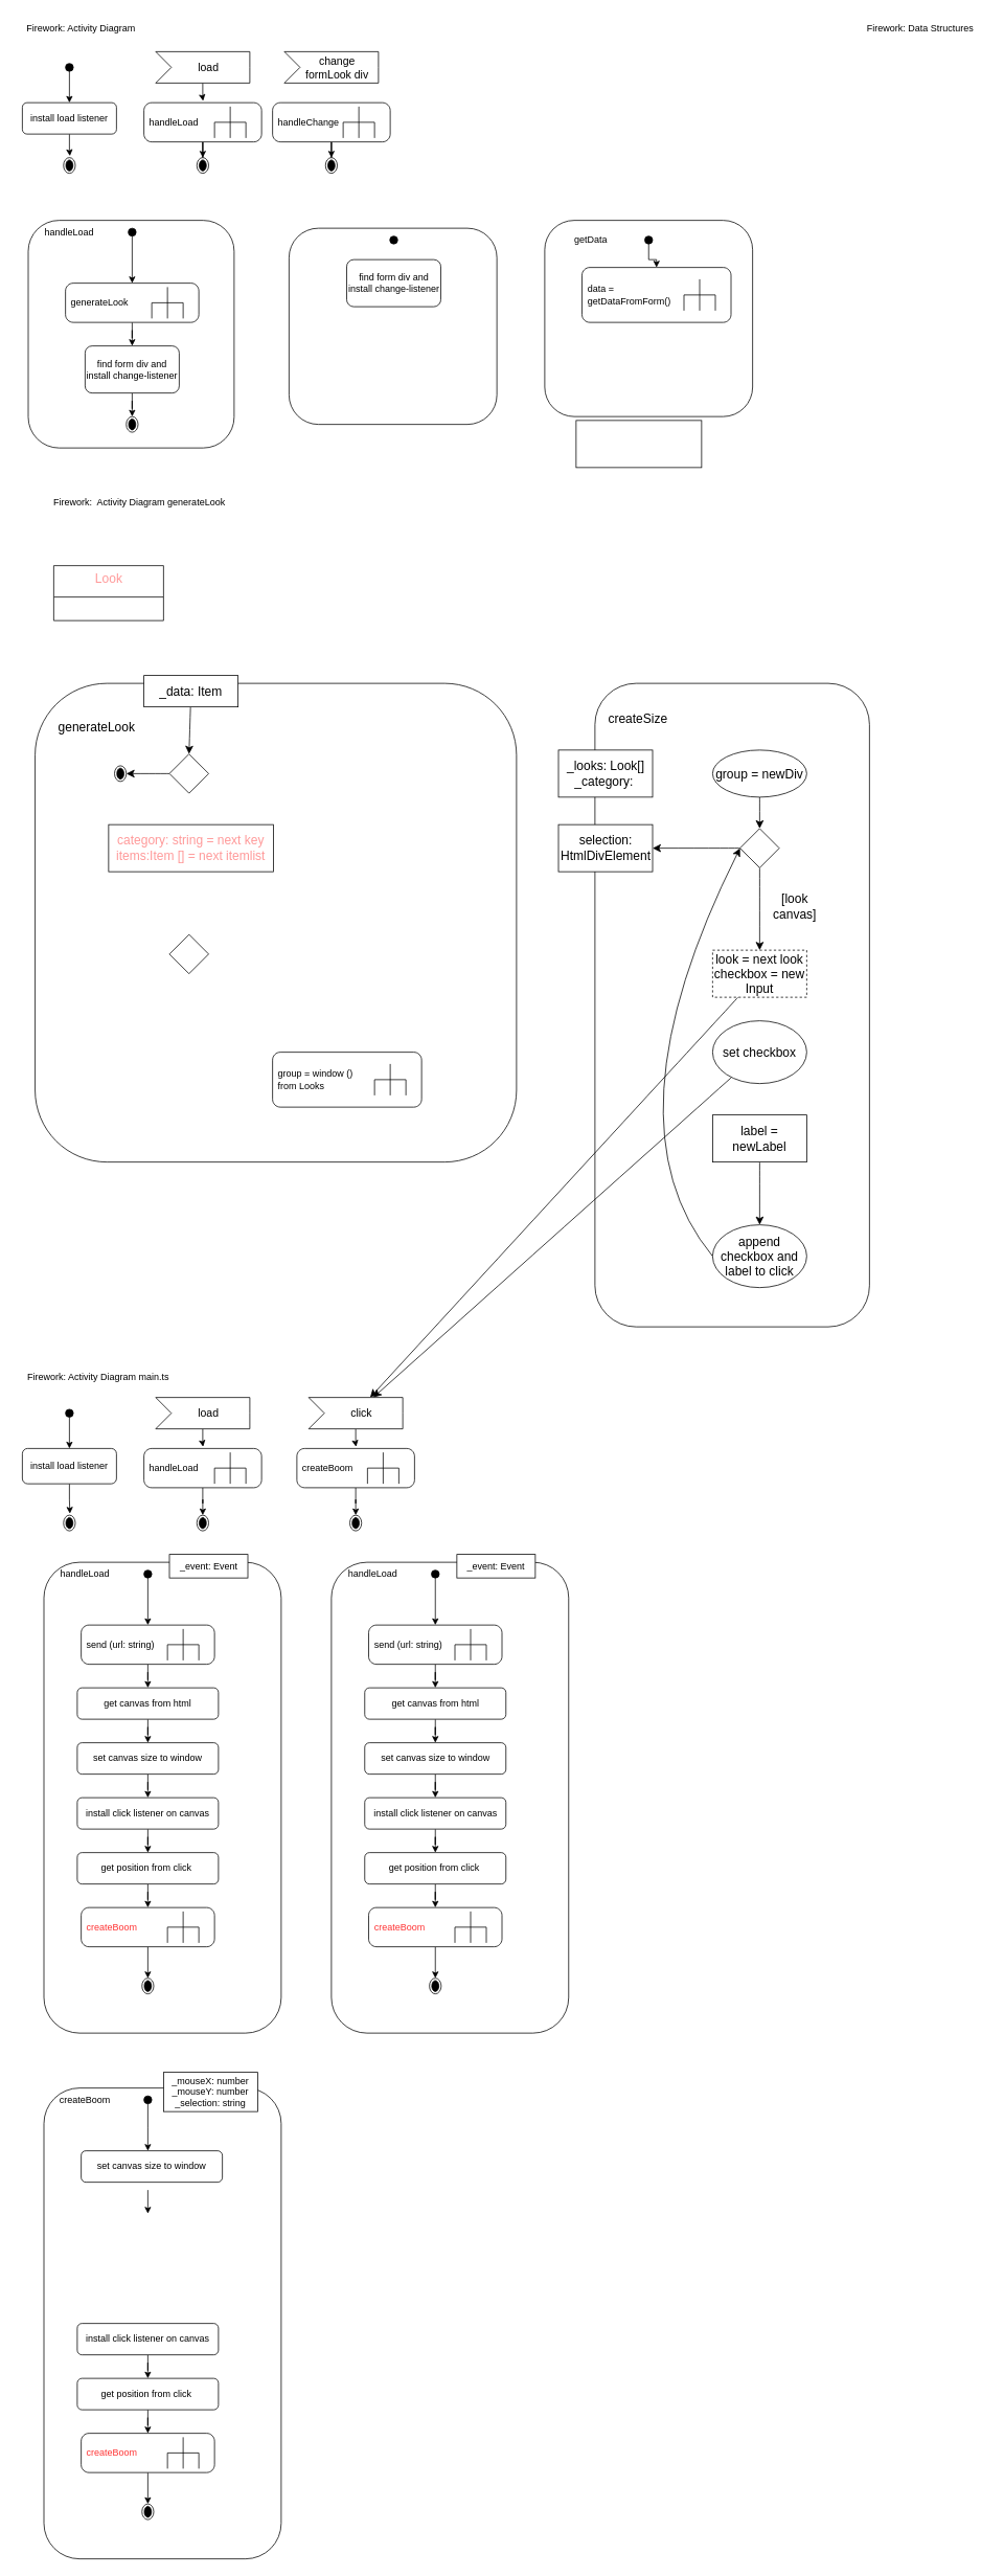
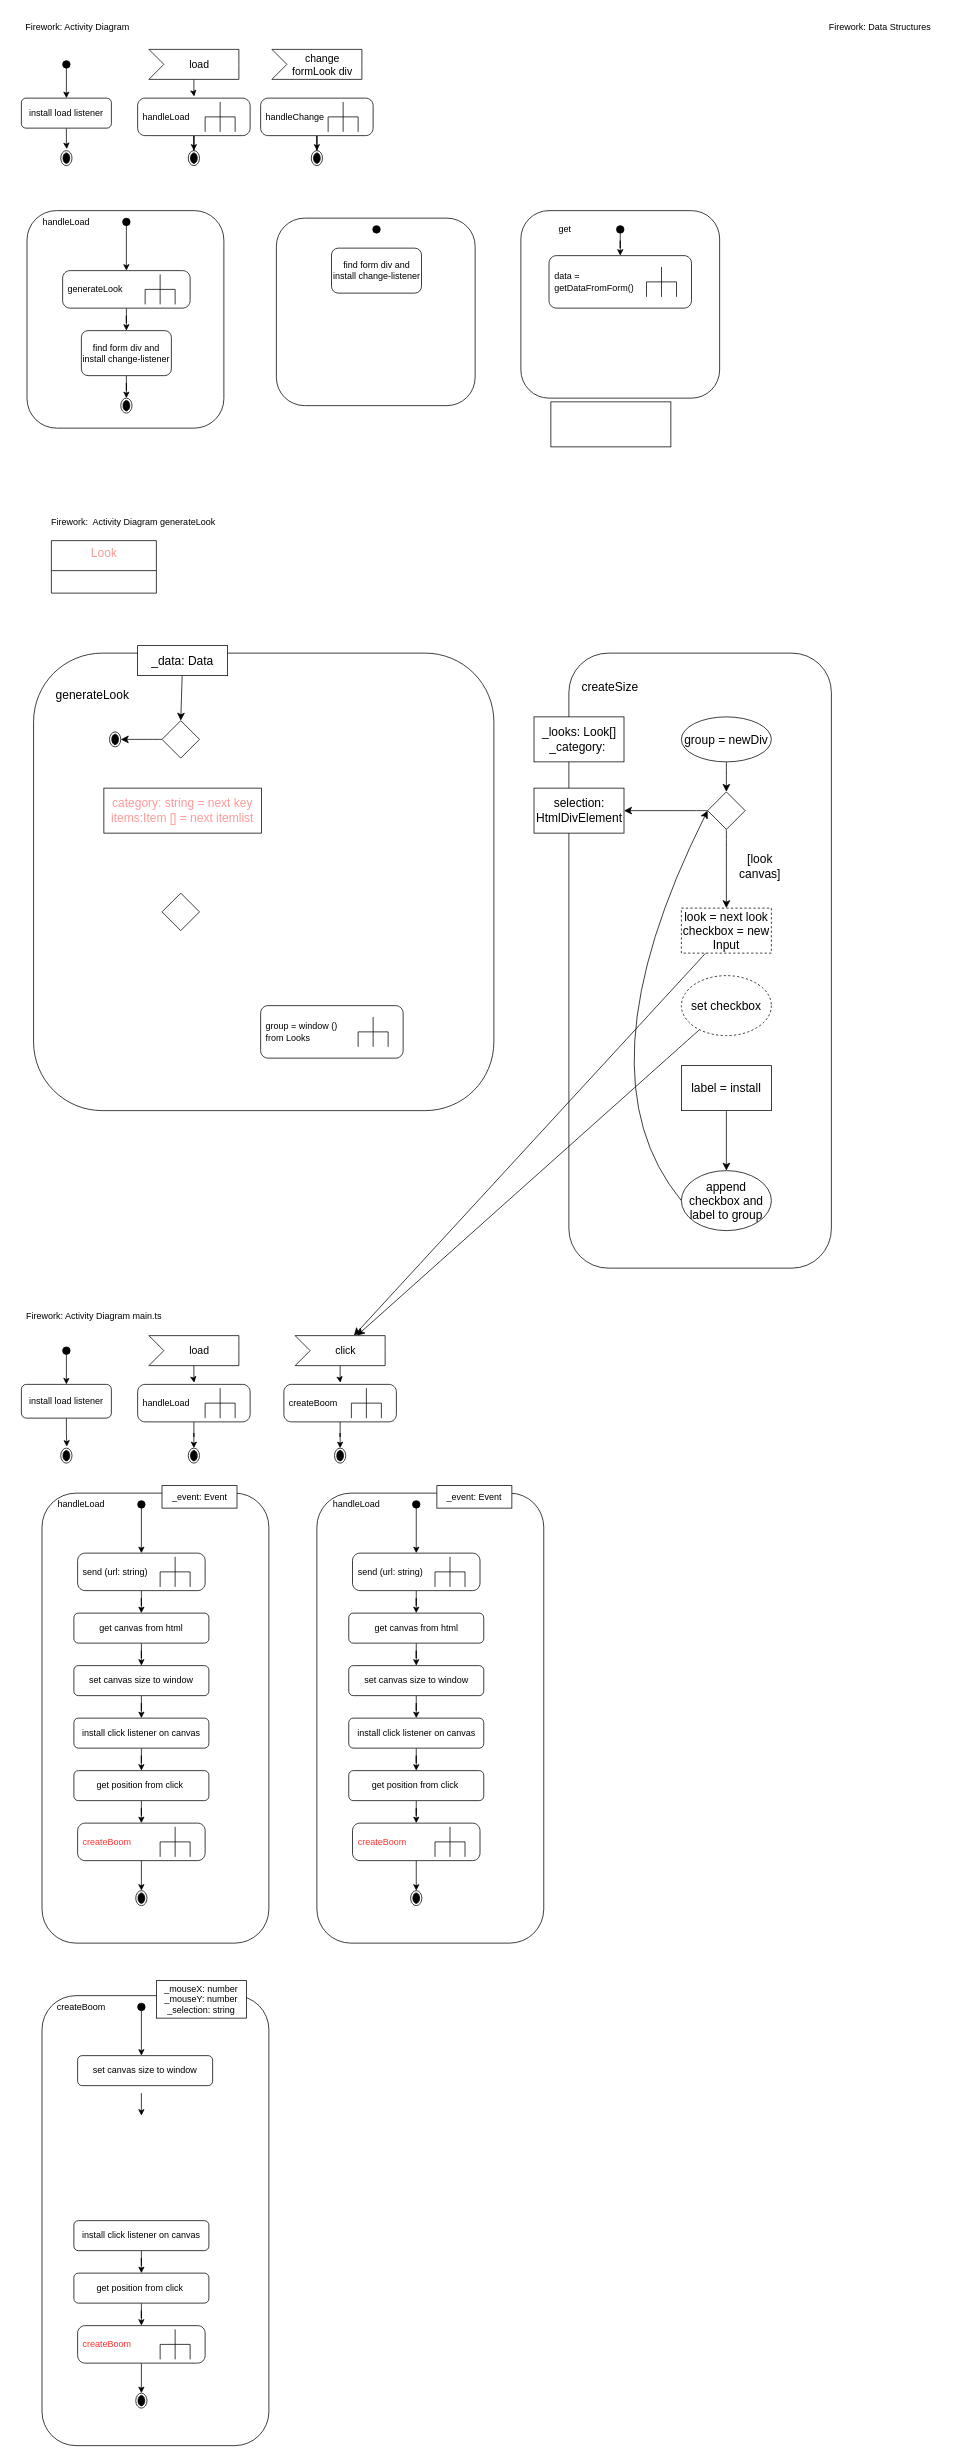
- <mxCell id="28" value="getData" style="text;html=1;strokeColor=none;fillColor=none;align=center;verticalAlign=middle;whiteSpace=wrap;rounded=0;" parent="1" vertex="1"><mxGeometry x="723" y="290" width="60" height="30" as="geometry" /></mxCell>
+ <mxCell id="28" value="get" style="text;html=1;strokeColor=none;fillColor=none;align=center;verticalAlign=middle;whiteSpace=wrap;rounded=0;" parent="1" vertex="1"><mxGeometry x="723" y="290" width="60" height="30" as="geometry" /></mxCell>
- <mxCell id="32" value="data = &lt;br&gt;getDataFromForm()" style="shape=mxgraph.uml25.behaviorAction;html=1;rounded=1;absoluteArcSize=1;arcSize=10;align=left;spacingLeft=5;" parent="1" vertex="1"><mxGeometry x="741.5" y="340" width="190" height="70" as="geometry" /></mxCell>
+ <mxCell id="32" value="data = &lt;br&gt;getDataFromForm()" style="shape=mxgraph.uml25.behaviorAction;html=1;rounded=1;absoluteArcSize=1;arcSize=10;align=left;spacingLeft=5;" parent="1" vertex="1"><mxGeometry x="731.5" y="340" width="190" height="70" as="geometry" /></mxCell>
- <mxCell id="37" value="Firework:&amp;nbsp; Activity Diagram generateLook" style="text;html=1;strokeColor=none;fillColor=none;align=center;verticalAlign=middle;whiteSpace=wrap;rounded=0;" parent="1" vertex="1"><mxGeometry x="35.5" y="625" width="282.5" height="30" as="geometry" /></mxCell>
+ <mxCell id="37" value="Firework:&amp;nbsp; Activity Diagram generateLook" style="text;html=1;strokeColor=none;fillColor=none;align=center;verticalAlign=middle;whiteSpace=wrap;rounded=0;" parent="1" vertex="1"><mxGeometry x="35.5" y="680" width="282.5" height="30" as="geometry" /></mxCell>
- <mxCell id="40" value="_data: Item" style="rounded=0;whiteSpace=wrap;html=1;fontSize=16;" parent="1" vertex="1"><mxGeometry x="183" y="860" width="120" height="40" as="geometry" /></mxCell>
+ <mxCell id="40" value="_data: Data" style="rounded=0;whiteSpace=wrap;html=1;fontSize=16;" parent="1" vertex="1"><mxGeometry x="183" y="860" width="120" height="40" as="geometry" /></mxCell>
- <mxCell id="63" value="set checkbox" style="ellipse;whiteSpace=wrap;html=1;fontSize=16;fontColor=#000000;" parent="1" vertex="1"><mxGeometry x="908" y="1300" width="120" height="80" as="geometry" /></mxCell>
+ <mxCell id="63" value="set checkbox" style="ellipse;whiteSpace=wrap;html=1;fontSize=16;fontColor=#000000;dashed=1;" parent="1" vertex="1"><mxGeometry x="908" y="1300" width="120" height="80" as="geometry" /></mxCell>
- <mxCell id="61" value="label = newLabel" style="rounded=0;whiteSpace=wrap;html=1;fontSize=16;fontColor=#000000;" parent="1" vertex="1"><mxGeometry x="908" y="1420" width="120" height="60" as="geometry" /></mxCell>
+ <mxCell id="61" value="label = install" style="rounded=0;whiteSpace=wrap;html=1;fontSize=16;fontColor=#000000;" parent="1" vertex="1"><mxGeometry x="908" y="1420" width="120" height="60" as="geometry" /></mxCell>
- <mxCell id="65" value="append checkbox and label to click" style="ellipse;whiteSpace=wrap;html=1;fontSize=16;fontColor=#000000;" parent="1" vertex="1"><mxGeometry x="908" y="1560" width="120" height="80" as="geometry" /></mxCell>
+ <mxCell id="65" value="append checkbox and label to group" style="ellipse;whiteSpace=wrap;html=1;fontSize=16;fontColor=#000000;" parent="1" vertex="1"><mxGeometry x="908" y="1560" width="120" height="80" as="geometry" /></mxCell>
